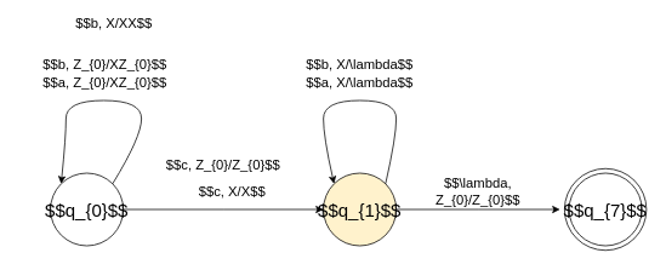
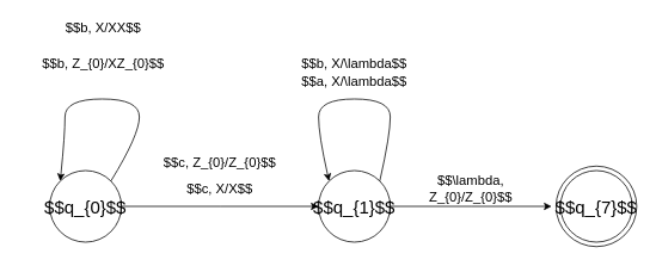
- <mxCell id="16" value="&lt;font style=&quot;font-size: 15px&quot;&gt;$$b, X/XX$$&lt;/font&gt;" style="text;html=1;strokeColor=none;fillColor=none;align=center;verticalAlign=middle;whiteSpace=wrap;rounded=0;" vertex="1" parent="1"><mxGeometry x="30" y="15" width="190" height="20" as="geometry" /></mxCell>
+ <mxCell id="16" value="&lt;font style=&quot;font-size: 15px&quot;&gt;$$b, X/XX$$&lt;/font&gt;" style="text;html=1;strokeColor=none;fillColor=none;align=center;verticalAlign=middle;whiteSpace=wrap;rounded=0;" vertex="1" parent="1"><mxGeometry x="20" y="20" width="190" height="20" as="geometry" /></mxCell>
- <mxCell id="14" value="&lt;font style=&quot;font-size: 15px&quot;&gt;$$a, Z_{0}/XZ_{0}$$&lt;/font&gt;" style="text;html=1;strokeColor=none;fillColor=none;align=center;verticalAlign=middle;whiteSpace=wrap;rounded=0;" vertex="1" parent="1"><mxGeometry x="20" y="80" width="190" height="20" as="geometry" /></mxCell>
- <mxCell id="7" value="&lt;font style=&quot;font-size: 15px&quot;&gt;$$c, X/X$$&lt;/font&gt;" style="text;html=1;strokeColor=none;fillColor=none;align=center;verticalAlign=middle;whiteSpace=wrap;rounded=0;" vertex="1" parent="1"><mxGeometry x="175" y="200" width="160" height="20" as="geometry" /></mxCell>
+ <mxCell id="7" value="&lt;font style=&quot;font-size: 15px&quot;&gt;$$c, X/X$$&lt;/font&gt;" style="text;html=1;strokeColor=none;fillColor=none;align=center;verticalAlign=middle;whiteSpace=wrap;rounded=0;" vertex="1" parent="1"><mxGeometry x="165" y="200" width="160" height="20" as="geometry" /></mxCell>
- <mxCell id="6" value="&lt;div style=&quot;font-size: 20px&quot;&gt;&lt;font style=&quot;font-size: 20px&quot;&gt;$$q_{1}$$&lt;br&gt;&lt;/font&gt;&lt;/div&gt;" style="ellipse;whiteSpace=wrap;html=1;aspect=fixed;fillColor=#fff2cc;" vertex="1" parent="1"><mxGeometry x="355" y="190" width="80" height="80" as="geometry" /></mxCell>
+ <mxCell id="6" value="&lt;div style=&quot;font-size: 20px&quot;&gt;&lt;font style=&quot;font-size: 20px&quot;&gt;$$q_{1}$$&lt;br&gt;&lt;/font&gt;&lt;/div&gt;" style="ellipse;whiteSpace=wrap;html=1;aspect=fixed;" vertex="1" parent="1"><mxGeometry x="355" y="190" width="80" height="80" as="geometry" /></mxCell>
